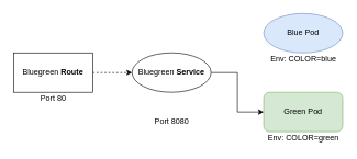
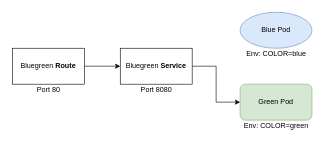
- <mxCell id="6" value="" style="edgeStyle=orthogonalEdgeStyle;rounded=0;orthogonalLoop=1;jettySize=auto;html=1;dashed=1;" parent="1" source="7" target="3" edge="1"><mxGeometry relative="1" as="geometry" /></mxCell>
+ <mxCell id="6" value="" style="edgeStyle=orthogonalEdgeStyle;rounded=0;orthogonalLoop=1;jettySize=auto;html=1;" parent="1" source="7" target="3" edge="1"><mxGeometry relative="1" as="geometry" /></mxCell>
- <mxCell id="3" value="Bluegreen &lt;b&gt;Service&lt;/b&gt;" style="ellipse;whiteSpace=wrap;html=1;" parent="1" vertex="1"><mxGeometry x="200" y="80" width="120" height="60" as="geometry" /></mxCell>
+ <mxCell id="3" value="Bluegreen &lt;b&gt;Service&lt;/b&gt;" style="rounded=0;whiteSpace=wrap;html=1;" parent="1" vertex="1"><mxGeometry x="200" y="80" width="120" height="60" as="geometry" /></mxCell>
- <mxCell id="8" value="Port 8080" style="text;html=1;align=center;verticalAlign=middle;resizable=0;points=[];autosize=1;" parent="1" vertex="1"><mxGeometry x="225" y="175" width="70" height="20" as="geometry" /></mxCell>
+ <mxCell id="8" value="Port 8080" style="text;html=1;align=center;verticalAlign=middle;resizable=0;points=[];autosize=1;" parent="1" vertex="1"><mxGeometry x="225" y="140" width="70" height="20" as="geometry" /></mxCell>
